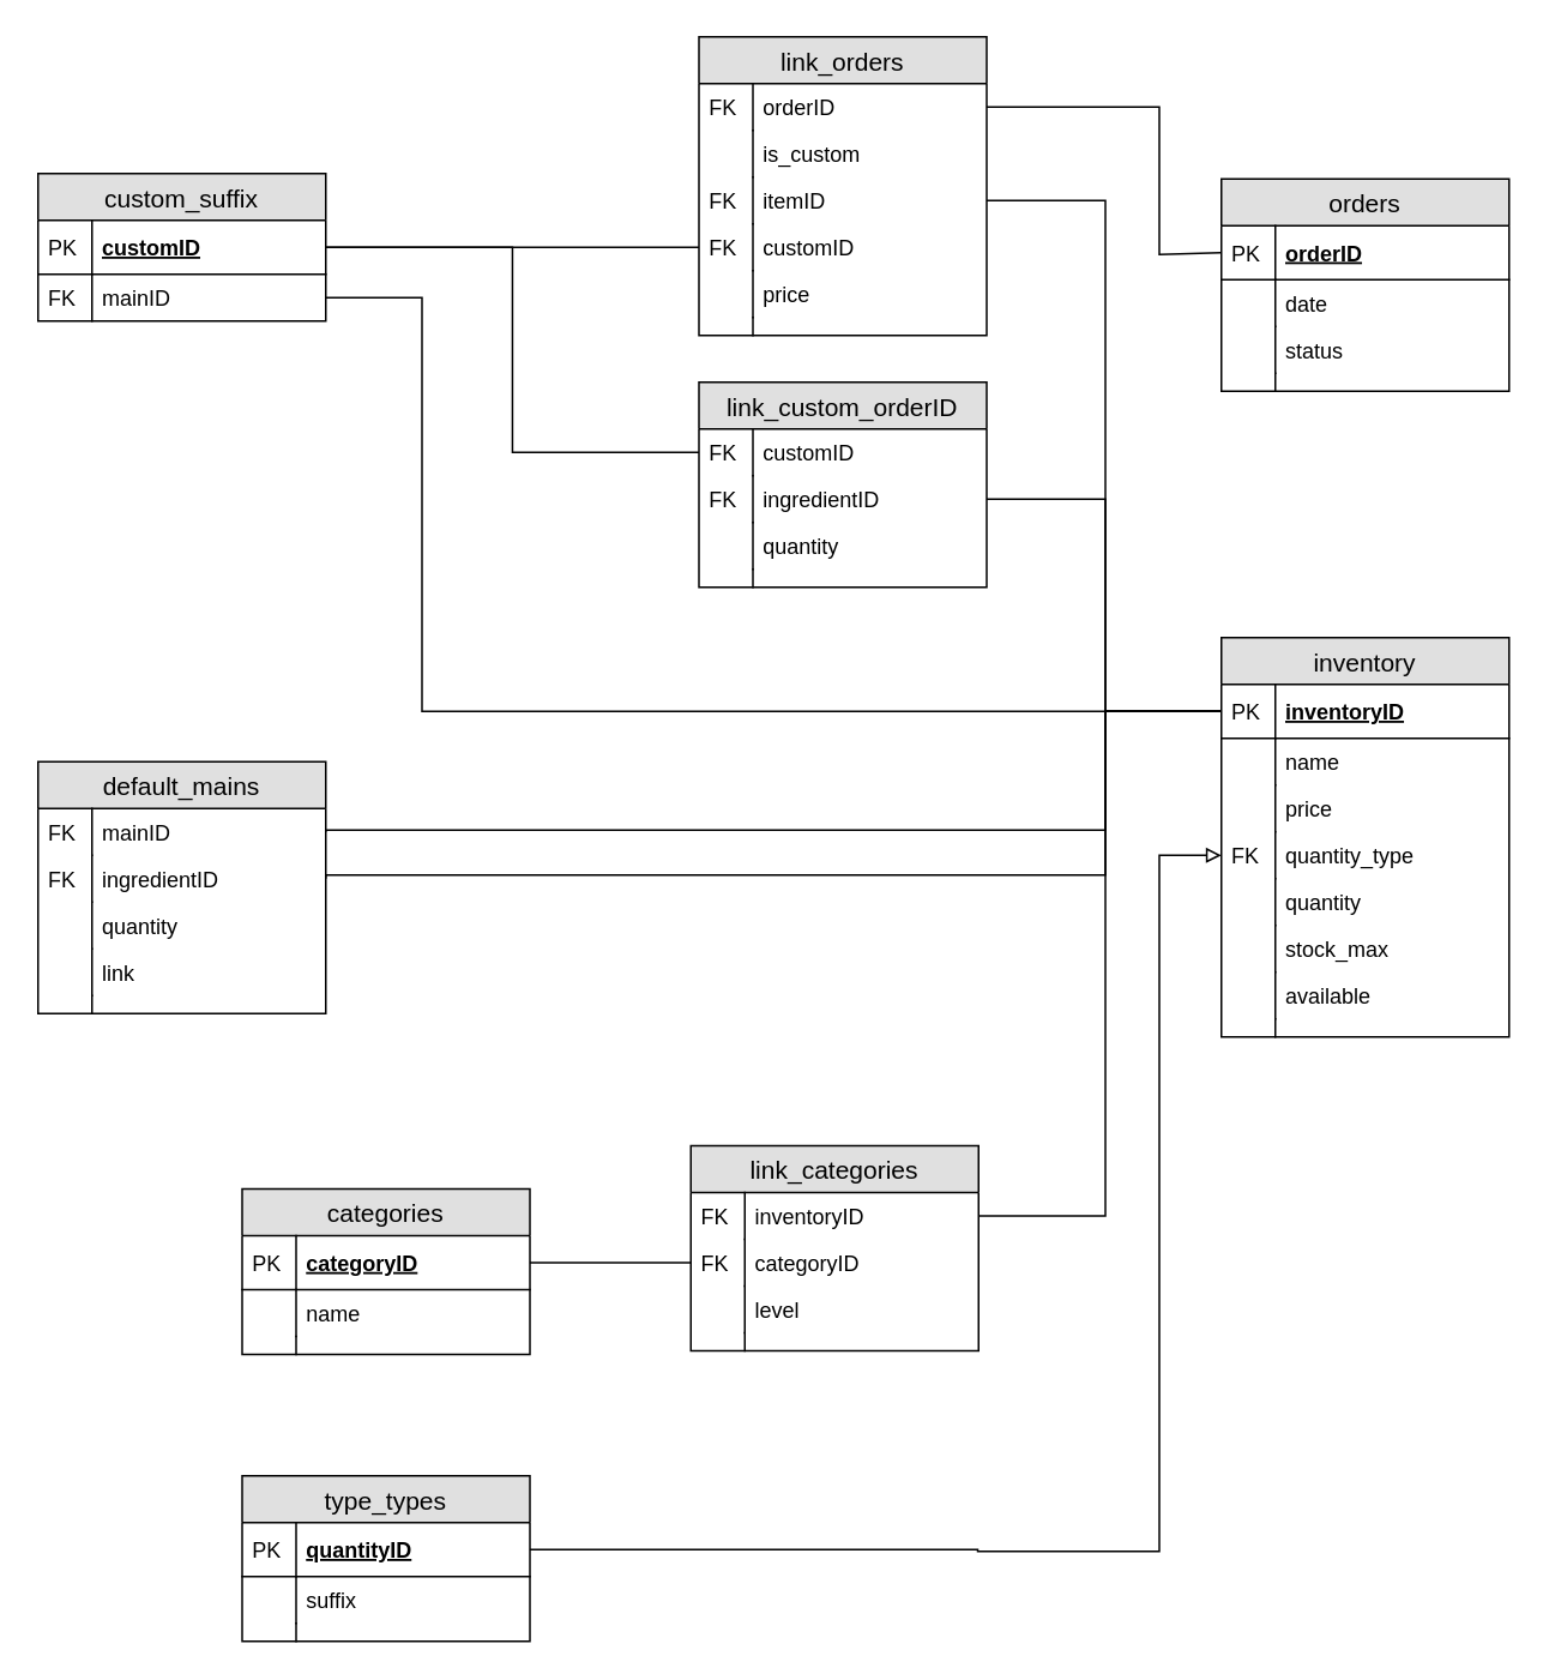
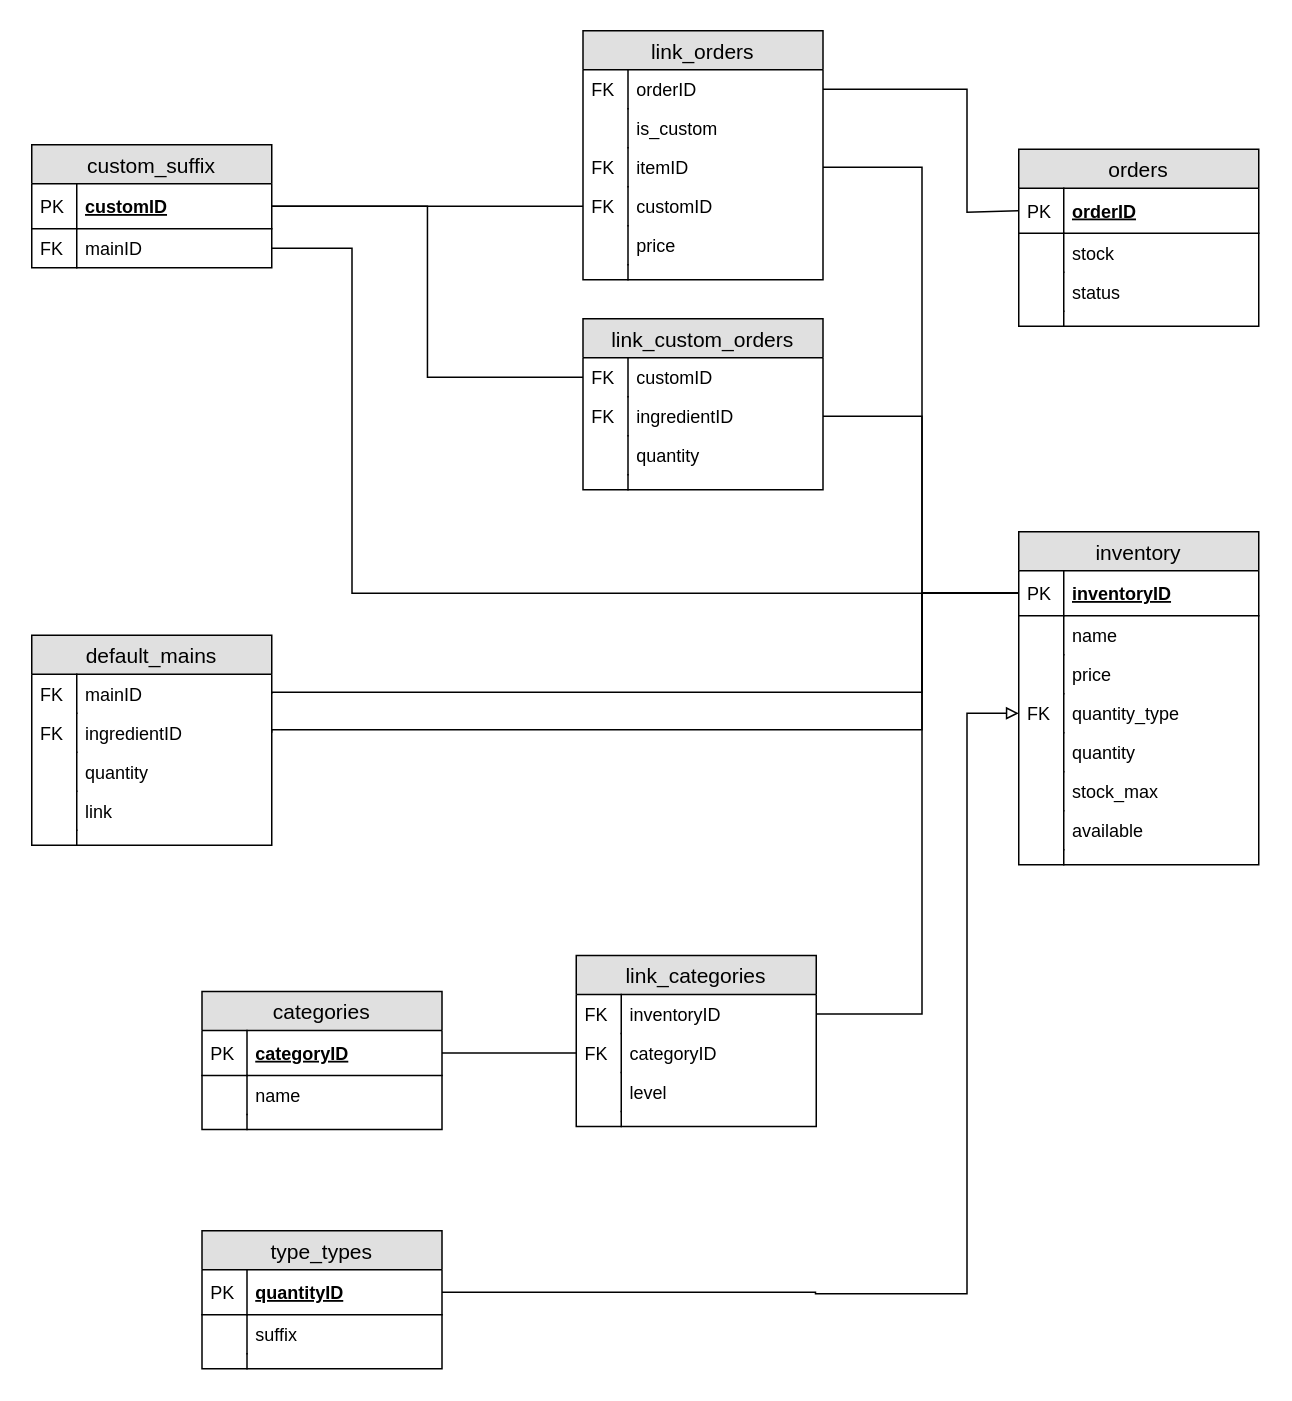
- <mxCell id="67" value="date" style="shape=partialRectangle;top=0;left=0;right=0;bottom=0;align=left;verticalAlign=top;fillColor=none;spacingLeft=34;spacingRight=4;overflow=hidden;rotatable=0;points=[[0,0.5],[1,0.5]];portConstraint=eastwest;dropTarget=0;fontSize=12;strokeColor=none;" parent="64" vertex="1"><mxGeometry y="56" width="160" height="26" as="geometry" /></mxCell>
+ <mxCell id="67" value="stock" style="shape=partialRectangle;top=0;left=0;right=0;bottom=0;align=left;verticalAlign=top;fillColor=none;spacingLeft=34;spacingRight=4;overflow=hidden;rotatable=0;points=[[0,0.5],[1,0.5]];portConstraint=eastwest;dropTarget=0;fontSize=12;strokeColor=none;" parent="64" vertex="1"><mxGeometry y="56" width="160" height="26" as="geometry" /></mxCell>
- <mxCell id="2" value="link_custom_orderID" style="swimlane;fontStyle=0;childLayout=stackLayout;horizontal=1;startSize=26;fillColor=#e0e0e0;horizontalStack=0;resizeParent=1;resizeParentMax=0;resizeLast=0;collapsible=1;marginBottom=0;swimlaneFillColor=#ffffff;align=center;fontSize=14;" parent="1" vertex="1"><mxGeometry x="388" y="212" width="160" height="114" as="geometry" /></mxCell>
+ <mxCell id="2" value="link_custom_orders" style="swimlane;fontStyle=0;childLayout=stackLayout;horizontal=1;startSize=26;fillColor=#e0e0e0;horizontalStack=0;resizeParent=1;resizeParentMax=0;resizeLast=0;collapsible=1;marginBottom=0;swimlaneFillColor=#ffffff;align=center;fontSize=14;" parent="1" vertex="1"><mxGeometry x="388" y="212" width="160" height="114" as="geometry" /></mxCell>
